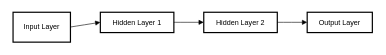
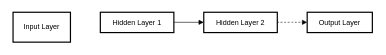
- <mxCell id="8" value="" style="curved=1;startArrow=none;endArrow=block;exitX=0.998;exitY=0.494;entryX=-0.002;entryY=0.494;" edge="1" parent="1" source="4" target="5"><mxGeometry relative="1" as="geometry"><Array as="points" /></mxGeometry></mxCell>
+ <mxCell id="8" value="" style="curved=1;startArrow=none;endArrow=block;exitX=0.998;exitY=0.494;entryX=-0.002;entryY=0.494;dashed=1;" edge="1" parent="1" source="4" target="5"><mxGeometry relative="1" as="geometry"><Array as="points" /></mxGeometry></mxCell>
- <mxCell id="6" value="" style="curved=1;startArrow=none;endArrow=block;exitX=1.004;exitY=0.494;entryX=0.003;entryY=0.494;" edge="1" parent="1" source="2" target="3"><mxGeometry relative="1" as="geometry"><Array as="points" /></mxGeometry></mxCell>
